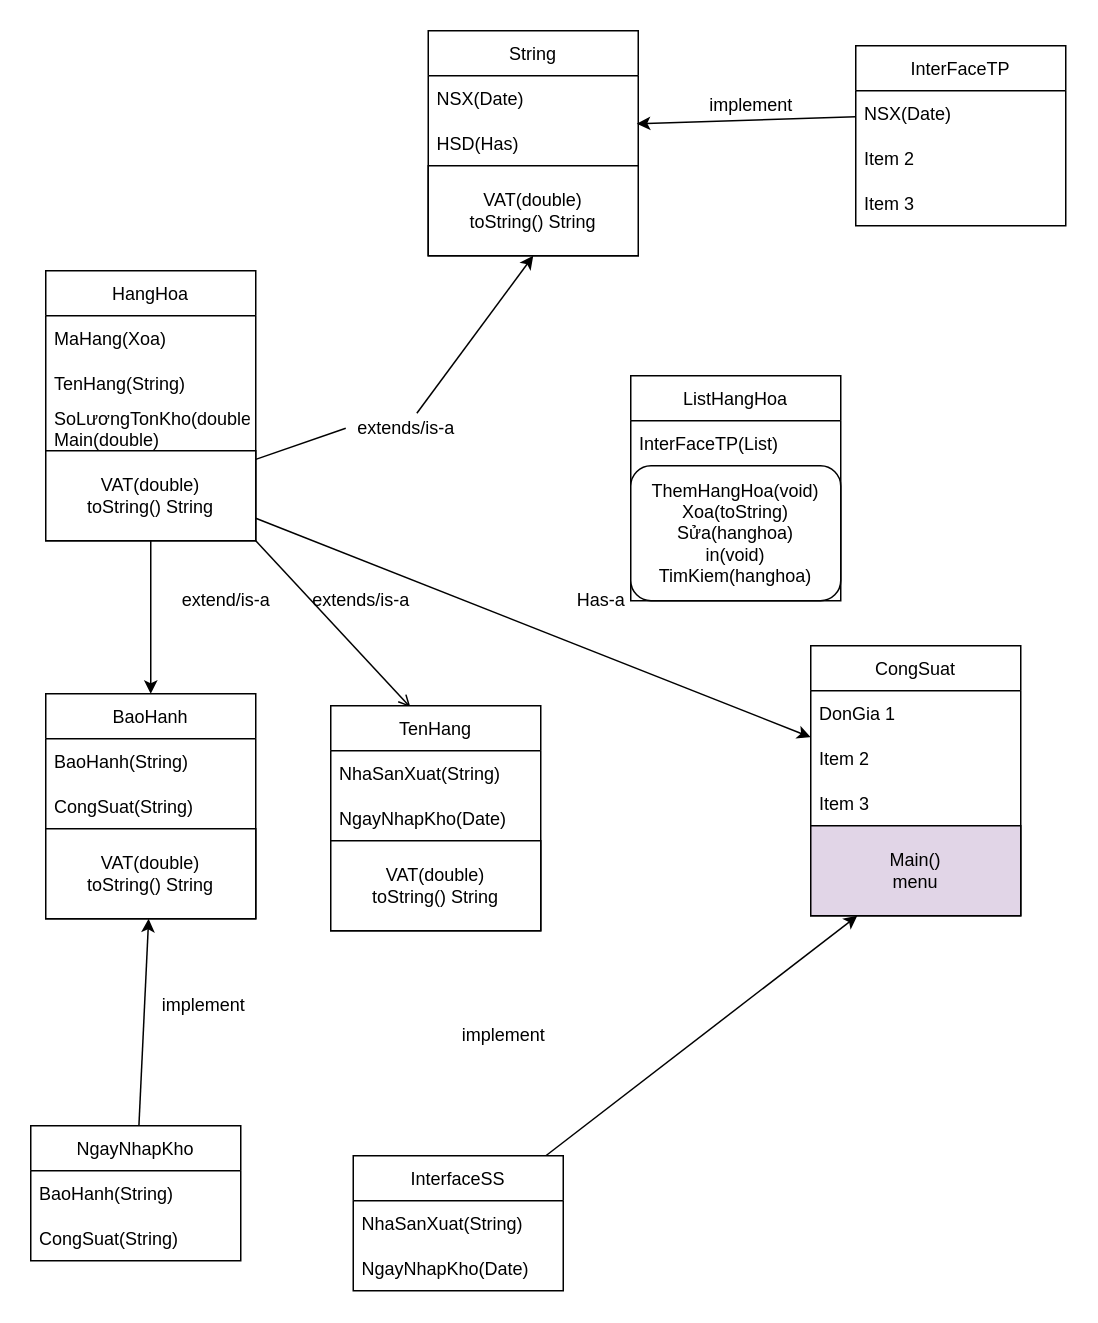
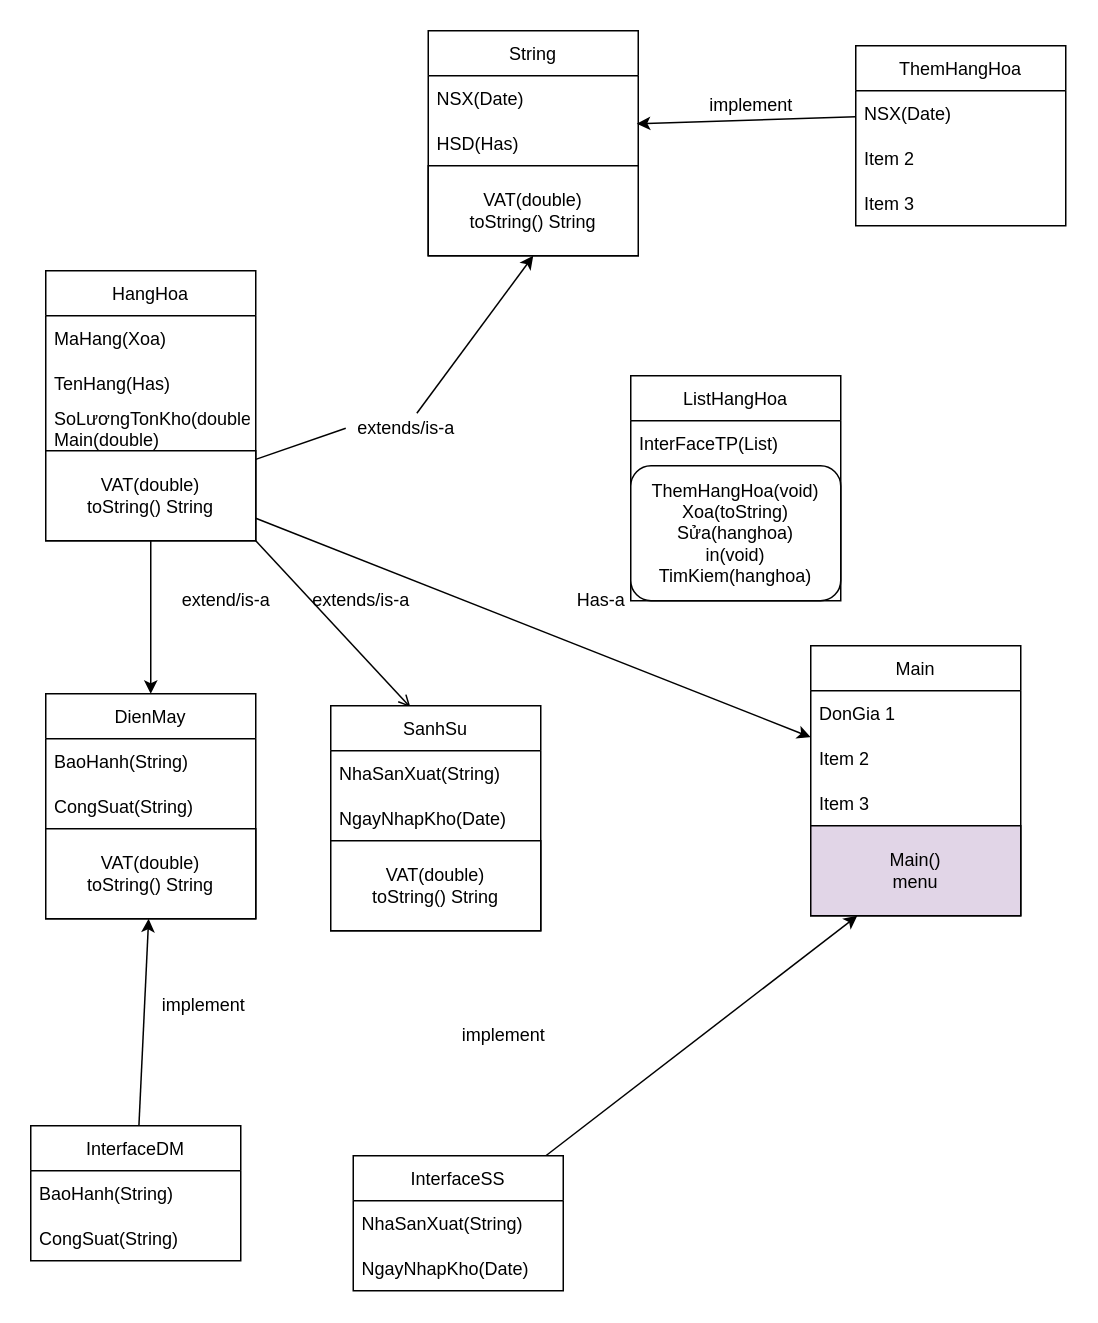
- <mxCell id="36" value="InterFaceTP" style="swimlane;fontStyle=0;childLayout=stackLayout;horizontal=1;startSize=30;horizontalStack=0;resizeParent=1;resizeParentMax=0;resizeLast=0;collapsible=1;marginBottom=0;" vertex="1" parent="1"><mxGeometry x="570" y="30" width="140" height="120" as="geometry" /></mxCell>
+ <mxCell id="36" value="ThemHangHoa" style="swimlane;fontStyle=0;childLayout=stackLayout;horizontal=1;startSize=30;horizontalStack=0;resizeParent=1;resizeParentMax=0;resizeLast=0;collapsible=1;marginBottom=0;" vertex="1" parent="1"><mxGeometry x="570" y="30" width="140" height="120" as="geometry" /></mxCell>
- <mxCell id="5" value="TenHang(String)" style="text;strokeColor=none;fillColor=none;align=left;verticalAlign=middle;spacingLeft=4;spacingRight=4;overflow=hidden;points=[[0,0.5],[1,0.5]];portConstraint=eastwest;rotatable=0;" parent="3" vertex="1"><mxGeometry y="60" width="140" height="30" as="geometry" /></mxCell>
+ <mxCell id="5" value="TenHang(Has)" style="text;strokeColor=none;fillColor=none;align=left;verticalAlign=middle;spacingLeft=4;spacingRight=4;overflow=hidden;points=[[0,0.5],[1,0.5]];portConstraint=eastwest;rotatable=0;" parent="3" vertex="1"><mxGeometry y="60" width="140" height="30" as="geometry" /></mxCell>
- <mxCell id="30" value="CongSuat" style="swimlane;fontStyle=0;childLayout=stackLayout;horizontal=1;startSize=30;horizontalStack=0;resizeParent=1;resizeParentMax=0;resizeLast=0;collapsible=1;marginBottom=0;" parent="1" vertex="1"><mxGeometry x="540" y="430" width="140" height="180" as="geometry" /></mxCell>
+ <mxCell id="30" value="Main" style="swimlane;fontStyle=0;childLayout=stackLayout;horizontal=1;startSize=30;horizontalStack=0;resizeParent=1;resizeParentMax=0;resizeLast=0;collapsible=1;marginBottom=0;" parent="1" vertex="1"><mxGeometry x="540" y="430" width="140" height="180" as="geometry" /></mxCell>
- <mxCell id="15" value="BaoHanh" style="swimlane;fontStyle=0;childLayout=stackLayout;horizontal=1;startSize=30;horizontalStack=0;resizeParent=1;resizeParentMax=0;resizeLast=0;collapsible=1;marginBottom=0;" parent="1" vertex="1"><mxGeometry x="30" y="462" width="140" height="150" as="geometry" /></mxCell>
+ <mxCell id="15" value="DienMay" style="swimlane;fontStyle=0;childLayout=stackLayout;horizontal=1;startSize=30;horizontalStack=0;resizeParent=1;resizeParentMax=0;resizeLast=0;collapsible=1;marginBottom=0;" parent="1" vertex="1"><mxGeometry x="30" y="462" width="140" height="150" as="geometry" /></mxCell>
- <mxCell id="21" value="TenHang" style="swimlane;fontStyle=0;childLayout=stackLayout;horizontal=1;startSize=30;horizontalStack=0;resizeParent=1;resizeParentMax=0;resizeLast=0;collapsible=1;marginBottom=0;" parent="1" vertex="1"><mxGeometry x="220" y="470" width="140" height="150" as="geometry" /></mxCell>
+ <mxCell id="21" value="SanhSu" style="swimlane;fontStyle=0;childLayout=stackLayout;horizontal=1;startSize=30;horizontalStack=0;resizeParent=1;resizeParentMax=0;resizeLast=0;collapsible=1;marginBottom=0;" parent="1" vertex="1"><mxGeometry x="220" y="470" width="140" height="150" as="geometry" /></mxCell>
- <mxCell id="43" value="NgayNhapKho" style="swimlane;fontStyle=0;childLayout=stackLayout;horizontal=1;startSize=30;horizontalStack=0;resizeParent=1;resizeParentMax=0;resizeLast=0;collapsible=1;marginBottom=0;" vertex="1" parent="1"><mxGeometry x="20" y="750" width="140" height="90" as="geometry" /></mxCell>
+ <mxCell id="43" value="InterfaceDM" style="swimlane;fontStyle=0;childLayout=stackLayout;horizontal=1;startSize=30;horizontalStack=0;resizeParent=1;resizeParentMax=0;resizeLast=0;collapsible=1;marginBottom=0;" vertex="1" parent="1"><mxGeometry x="20" y="750" width="140" height="90" as="geometry" /></mxCell>
